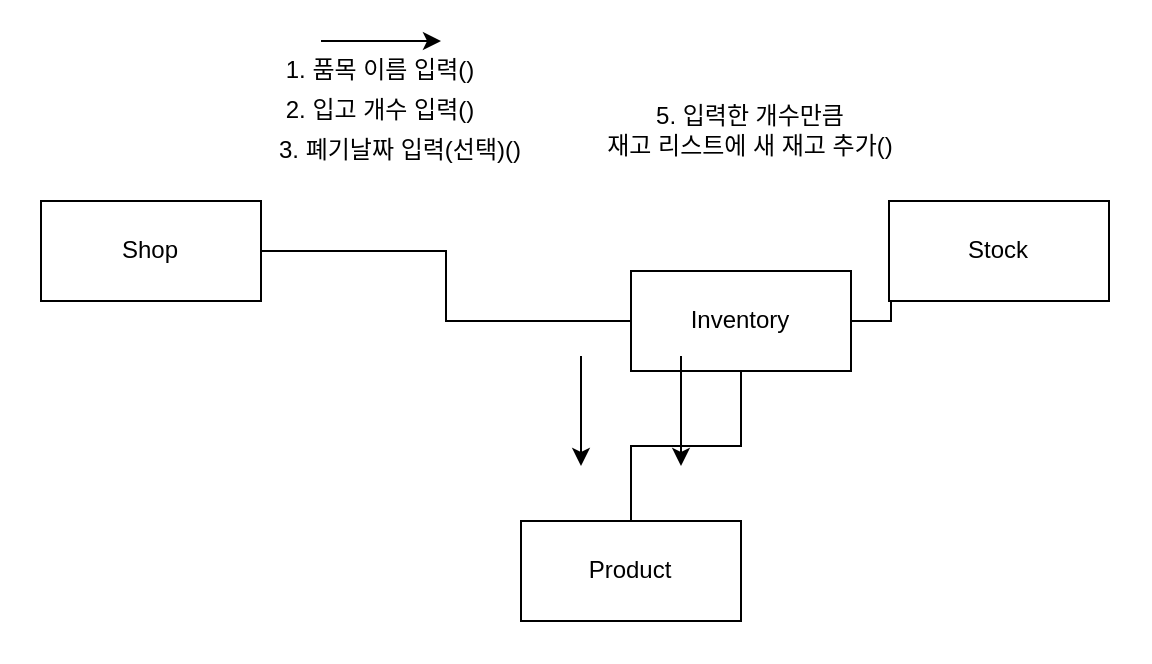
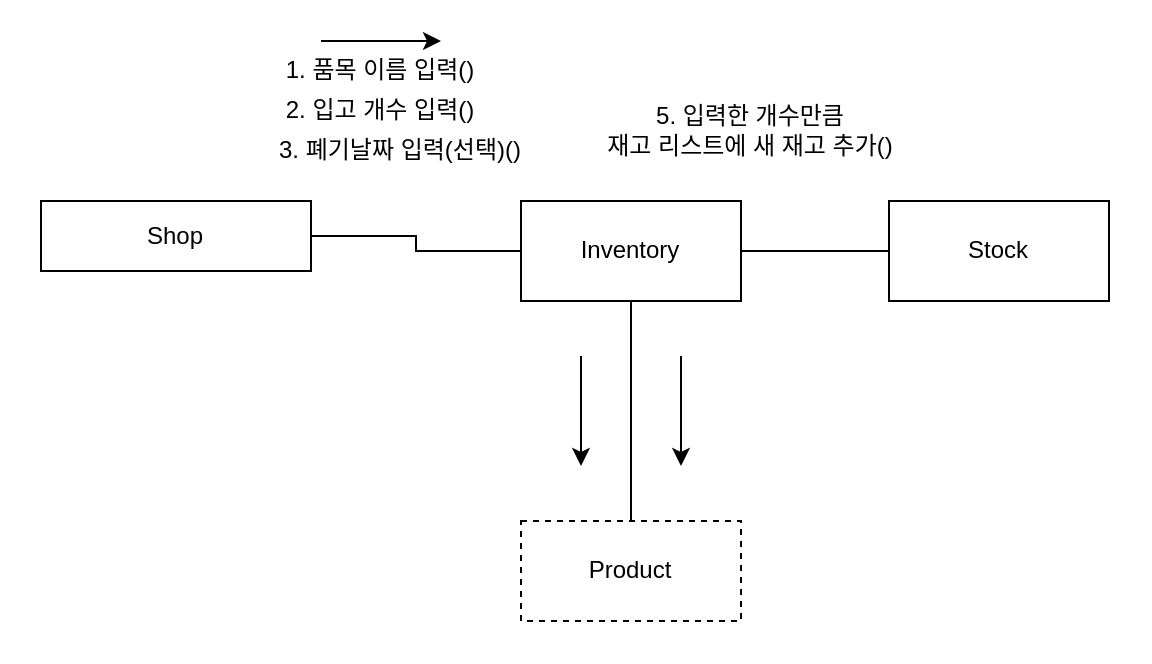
- <mxCell id="3" value="Shop" style="html=1;whiteSpace=wrap;" vertex="1" parent="1"><mxGeometry x="20" y="100" width="110" height="50" as="geometry" /></mxCell>
+ <mxCell id="3" value="Shop" style="html=1;whiteSpace=wrap;" vertex="1" parent="1"><mxGeometry x="20" y="100" width="135" height="35" as="geometry" /></mxCell>
- <mxCell id="6" value="Inventory" style="html=1;whiteSpace=wrap;" vertex="1" parent="1"><mxGeometry x="315" y="135" width="110" height="50" as="geometry" /></mxCell>
+ <mxCell id="6" value="Inventory" style="html=1;whiteSpace=wrap;" vertex="1" parent="1"><mxGeometry x="260" y="100" width="110" height="50" as="geometry" /></mxCell>
- <mxCell id="7" value="Product" style="html=1;whiteSpace=wrap;" vertex="1" parent="1"><mxGeometry x="260" y="260" width="110" height="50" as="geometry" /></mxCell>
+ <mxCell id="7" value="Product" style="html=1;whiteSpace=wrap;dashed=1;" vertex="1" parent="1"><mxGeometry x="260" y="260" width="110" height="50" as="geometry" /></mxCell>
